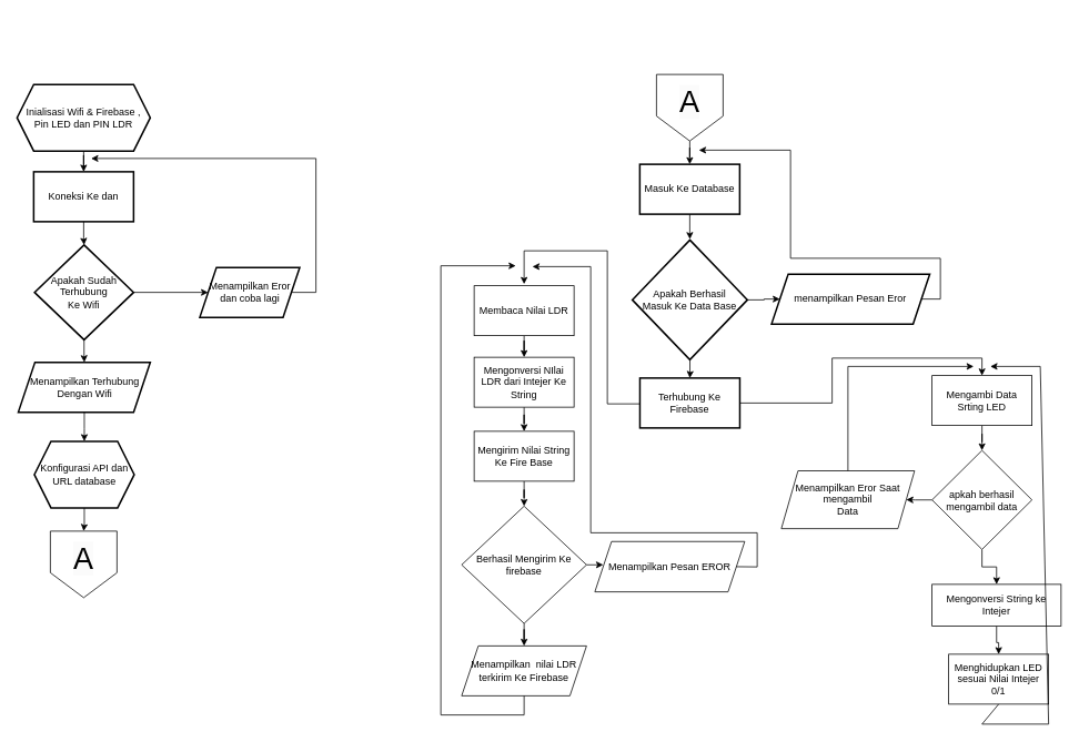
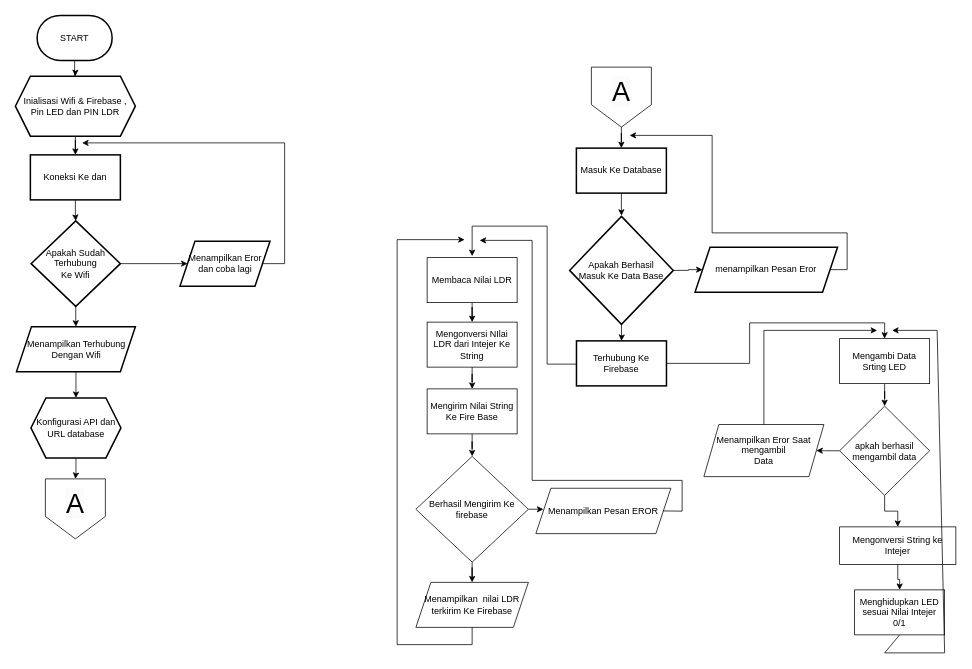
+ <mxCell id="3" value="START" style="strokeWidth=2;html=1;shape=mxgraph.flowchart.terminator;whiteSpace=wrap;" vertex="1" parent="1"><mxGeometry x="49" width="100" height="60" as="geometry" y="20" /></mxCell>
+ <mxCell id="2" value="" style="edgeStyle=orthogonalEdgeStyle;rounded=0;orthogonalLoop=1;jettySize=auto;html=1;" edge="1" parent="1" source="3" target="5"><mxGeometry relative="1" as="geometry" /></mxCell>
